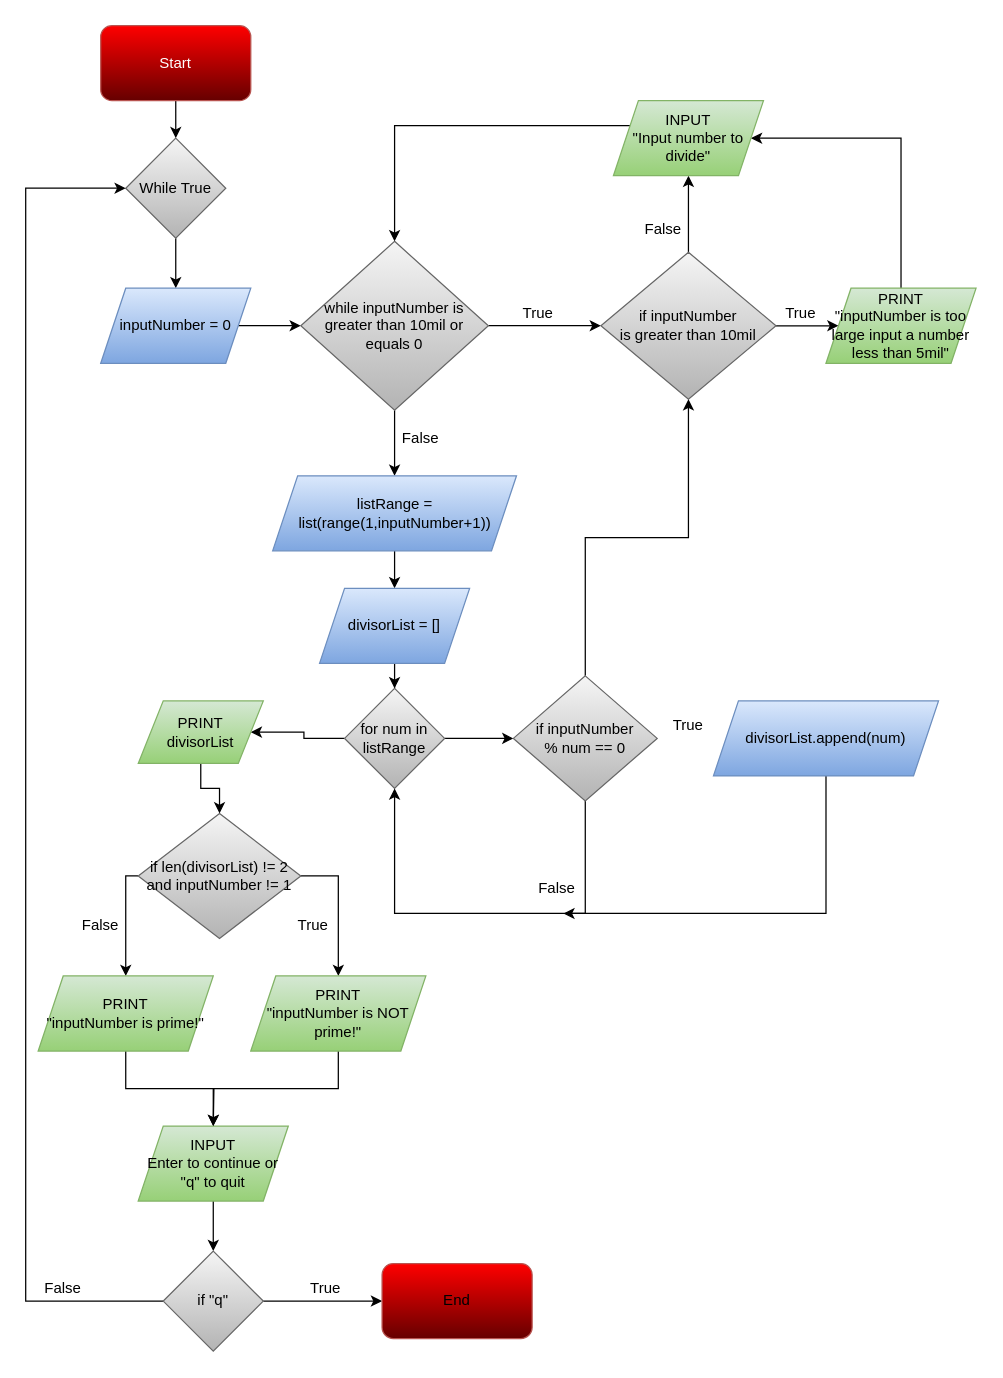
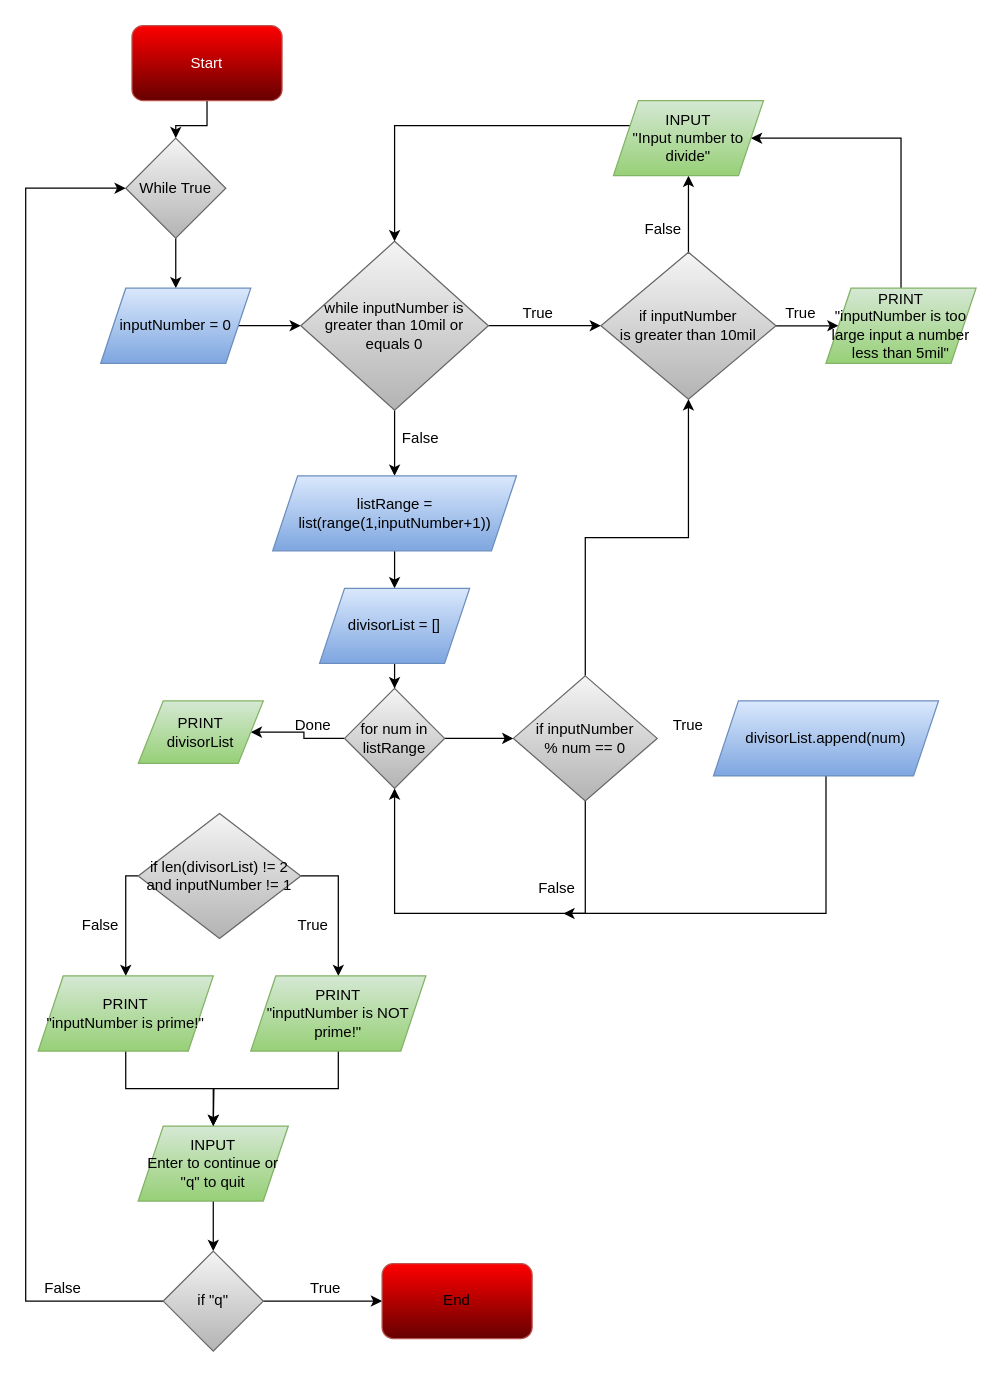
- <mxCell id="3" value="&lt;font color=&quot;#FFFFFF&quot;&gt;Start&lt;/font&gt;" style="rounded=1;whiteSpace=wrap;html=1;strokeColor=#b85450;fillColor=#FF0000;gradientColor=#660000;" vertex="1" parent="1"><mxGeometry x="80" y="20" width="120" height="60" as="geometry" /></mxCell>
+ <mxCell id="3" value="&lt;font color=&quot;#FFFFFF&quot;&gt;Start&lt;/font&gt;" style="rounded=1;whiteSpace=wrap;html=1;strokeColor=#b85450;fillColor=#FF0000;gradientColor=#660000;" vertex="1" parent="1"><mxGeometry x="105" y="20" width="120" height="60" as="geometry" /></mxCell>
+ <mxCell id="38" value="Done" style="text;html=1;strokeColor=none;fillColor=none;align=center;verticalAlign=middle;whiteSpace=wrap;rounded=0;" vertex="1" parent="1"><mxGeometry x="230" y="570" width="40" height="20" as="geometry" /></mxCell>
- <mxCell id="36" style="edgeStyle=orthogonalEdgeStyle;rounded=0;orthogonalLoop=1;jettySize=auto;html=1;entryX=0.5;entryY=0;entryDx=0;entryDy=0;" edge="1" parent="1" source="37" target="49"><mxGeometry relative="1" as="geometry" /></mxCell>
